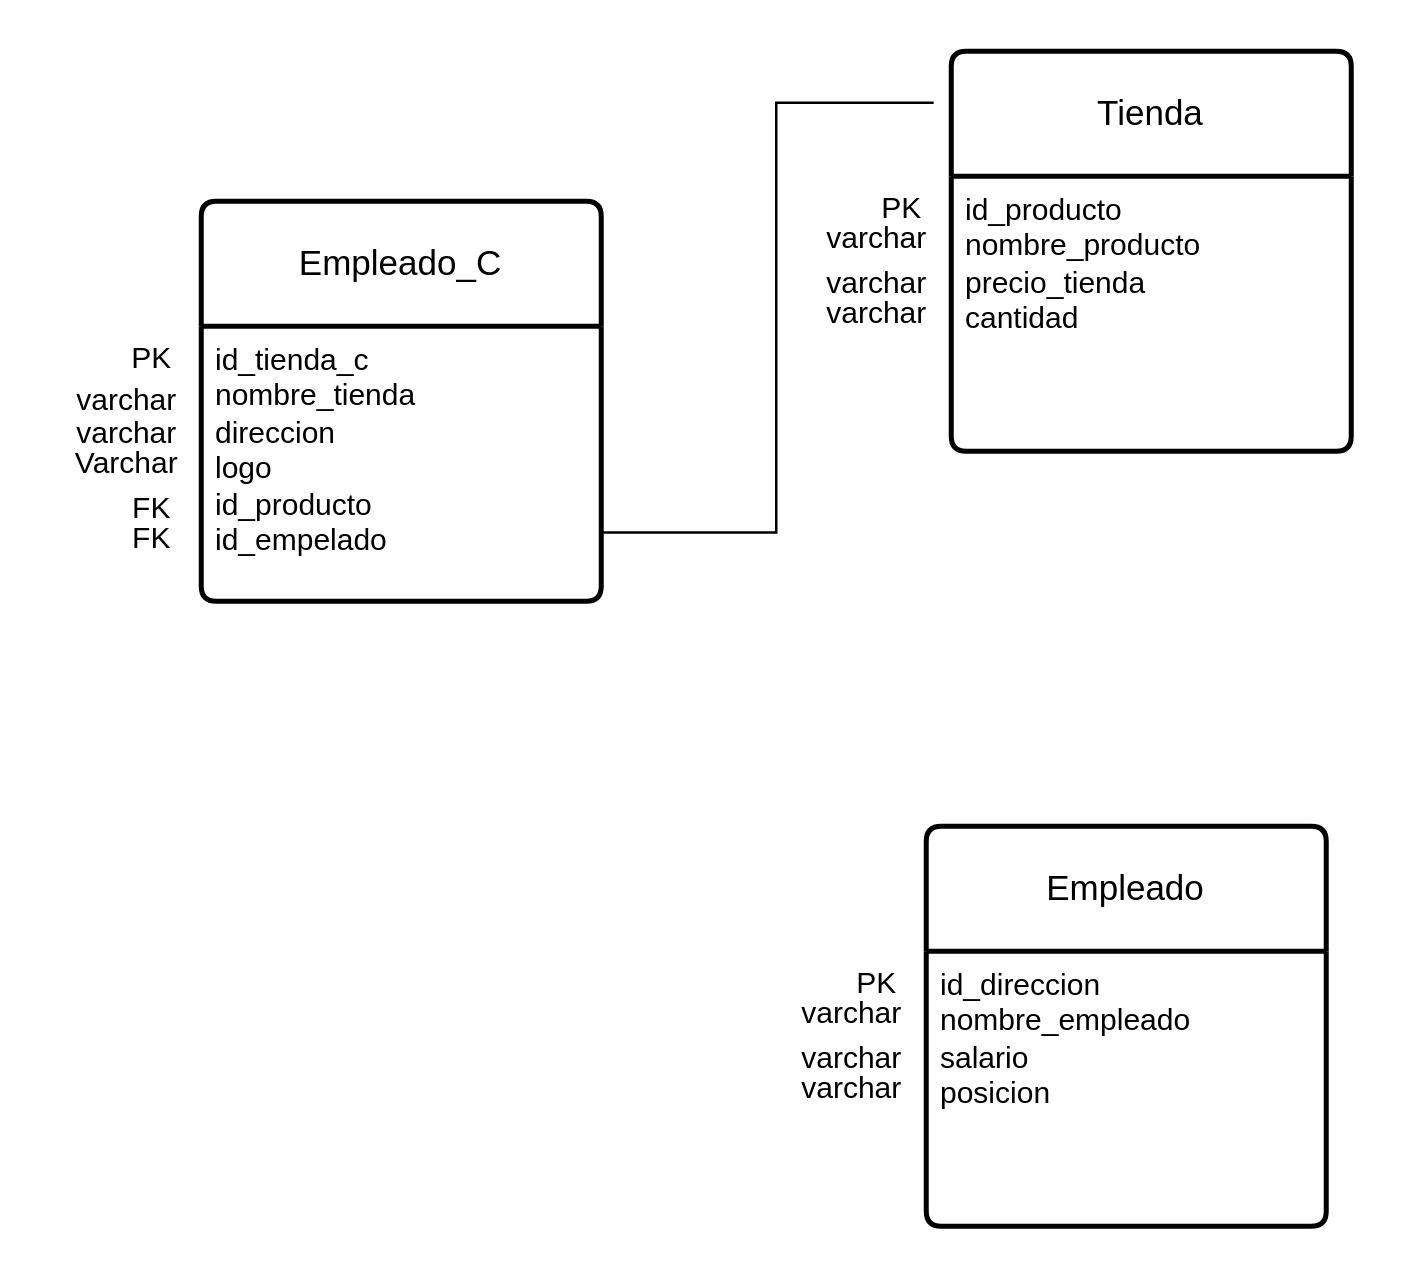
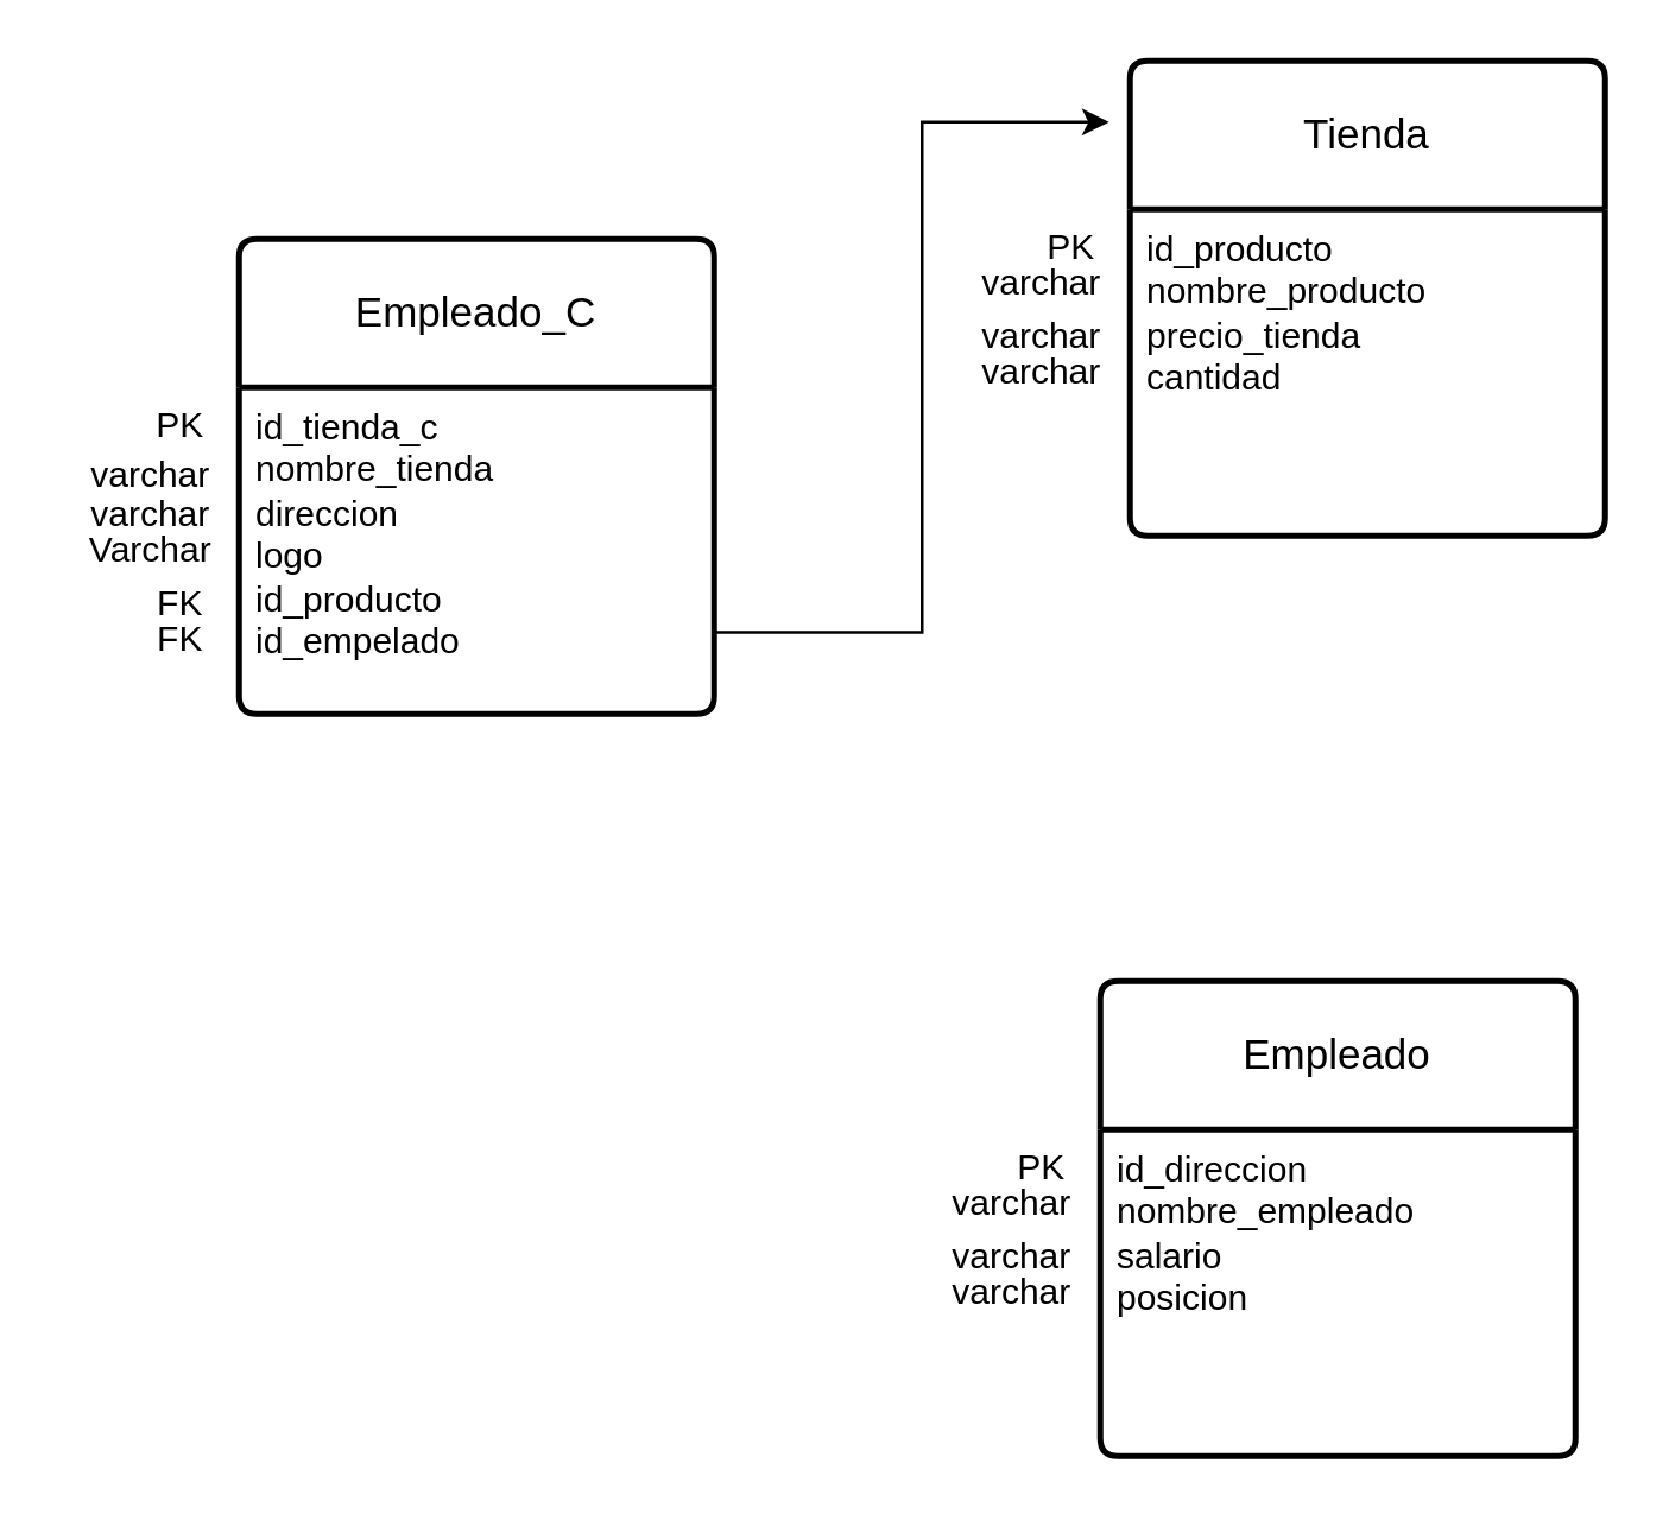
- <mxCell id="21" style="edgeStyle=orthogonalEdgeStyle;rounded=0;orthogonalLoop=1;jettySize=auto;html=1;exitX=1;exitY=0.75;exitDx=0;exitDy=0;entryX=-0.044;entryY=0.129;entryDx=0;entryDy=0;entryPerimeter=0;endArrow=none;" edge="1" parent="1" source="3" target="9"><mxGeometry relative="1" as="geometry" /></mxCell>
+ <mxCell id="21" style="edgeStyle=orthogonalEdgeStyle;rounded=0;orthogonalLoop=1;jettySize=auto;html=1;exitX=1;exitY=0.75;exitDx=0;exitDy=0;entryX=-0.044;entryY=0.129;entryDx=0;entryDy=0;entryPerimeter=0;" edge="1" parent="1" source="3" target="9"><mxGeometry relative="1" as="geometry" /></mxCell>
